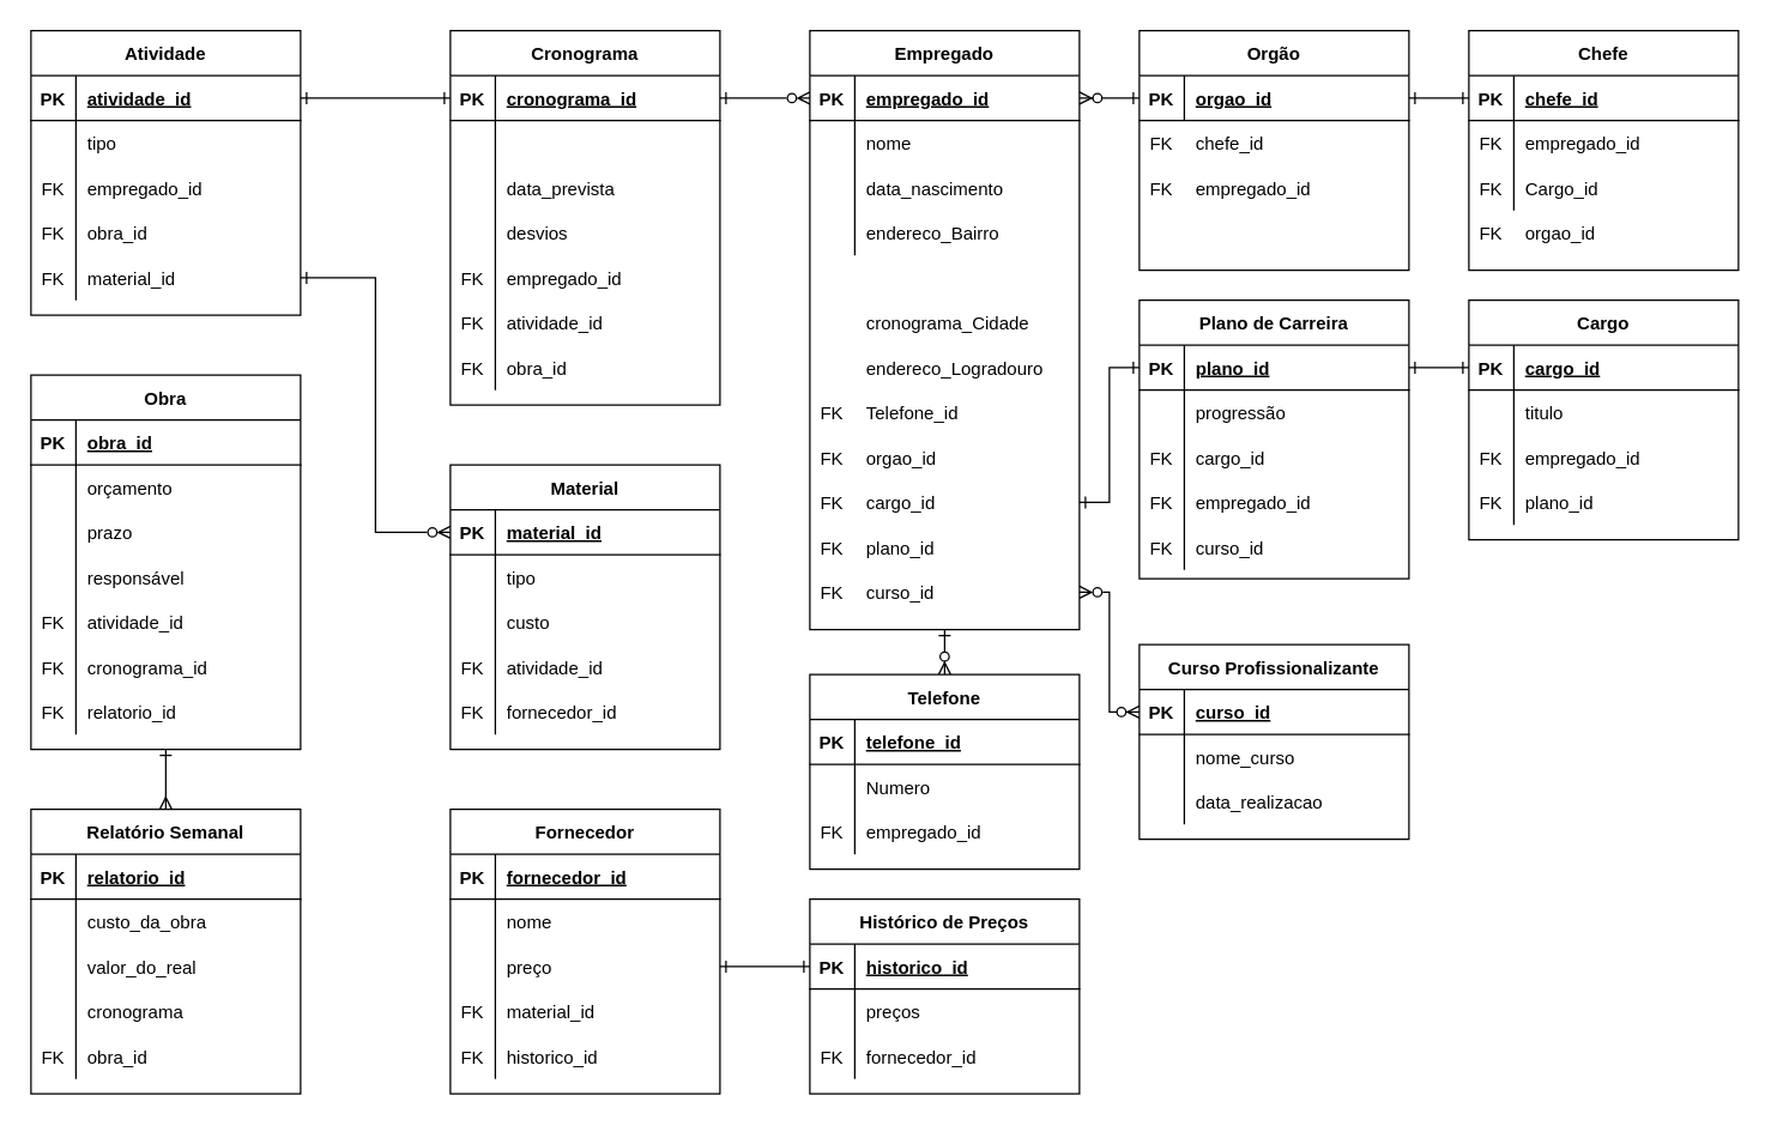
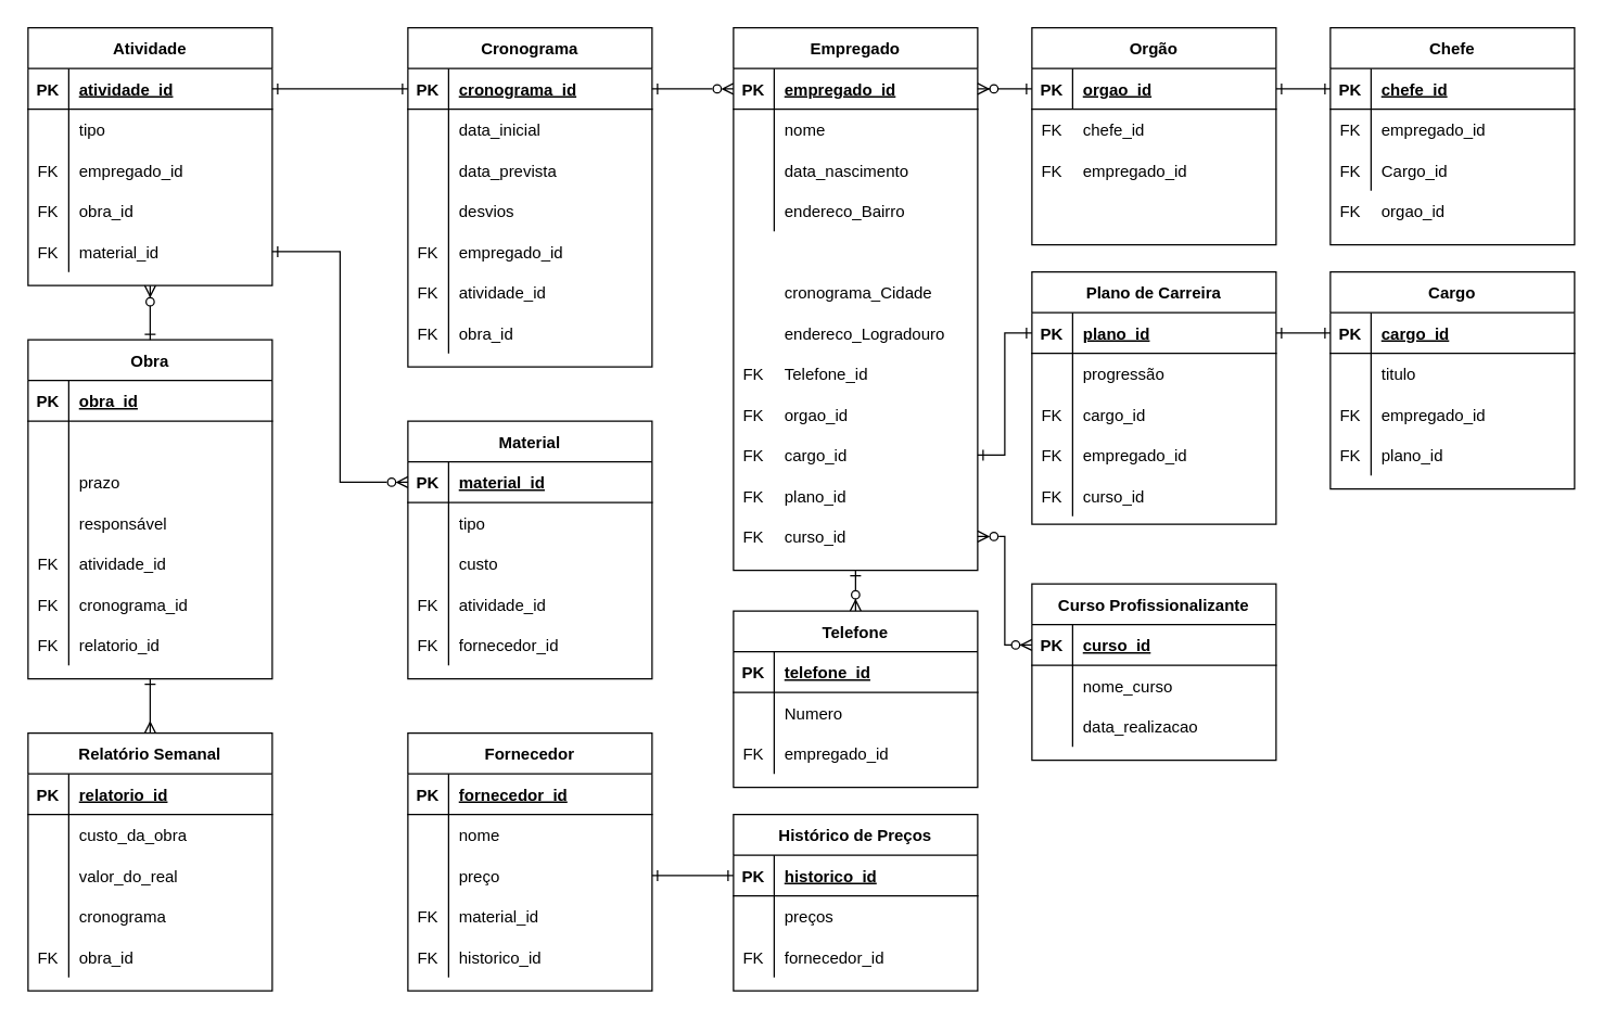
+ <mxCell id="62" value="data_inicial" style="shape=partialRectangle;connectable=0;fillColor=none;top=0;left=0;bottom=0;right=0;align=left;spacingLeft=6;overflow=hidden;" vertex="1" parent="60"><mxGeometry x="30" width="150" height="30" as="geometry"><mxRectangle width="150" height="30" as="alternateBounds" /></mxGeometry></mxCell>
+ <mxCell id="207" value="" style="edgeStyle=orthogonalEdgeStyle;rounded=0;orthogonalLoop=1;jettySize=auto;html=1;startArrow=ERzeroToMany;startFill=1;endArrow=ERone;endFill=0;verticalAlign=middle;entryX=0.5;entryY=0;entryDx=0;entryDy=0;" edge="1" parent="1" source="80" target="34"><mxGeometry relative="1" as="geometry" /></mxCell>
- <mxCell id="40" value="orçamento" style="shape=partialRectangle;connectable=0;fillColor=none;top=0;left=0;bottom=0;right=0;align=left;spacingLeft=6;overflow=hidden;" vertex="1" parent="38"><mxGeometry x="30" width="150" height="30" as="geometry"><mxRectangle width="150" height="30" as="alternateBounds" /></mxGeometry></mxCell>
